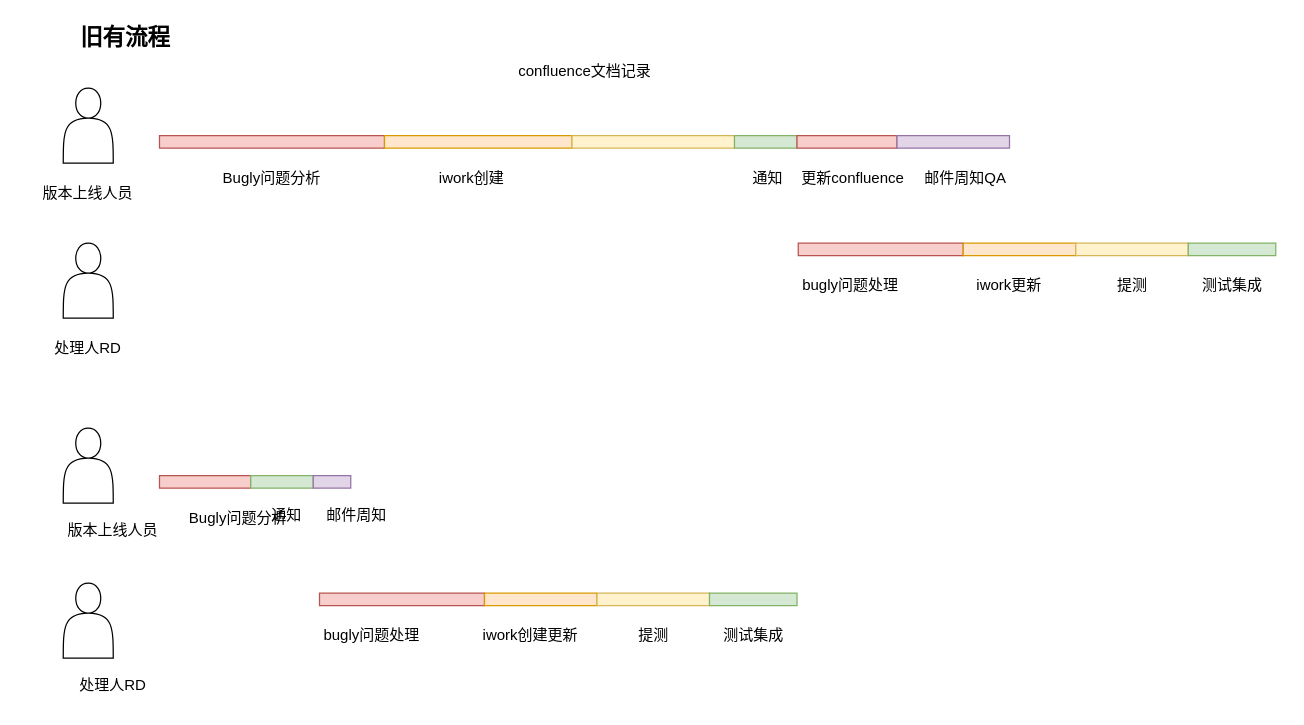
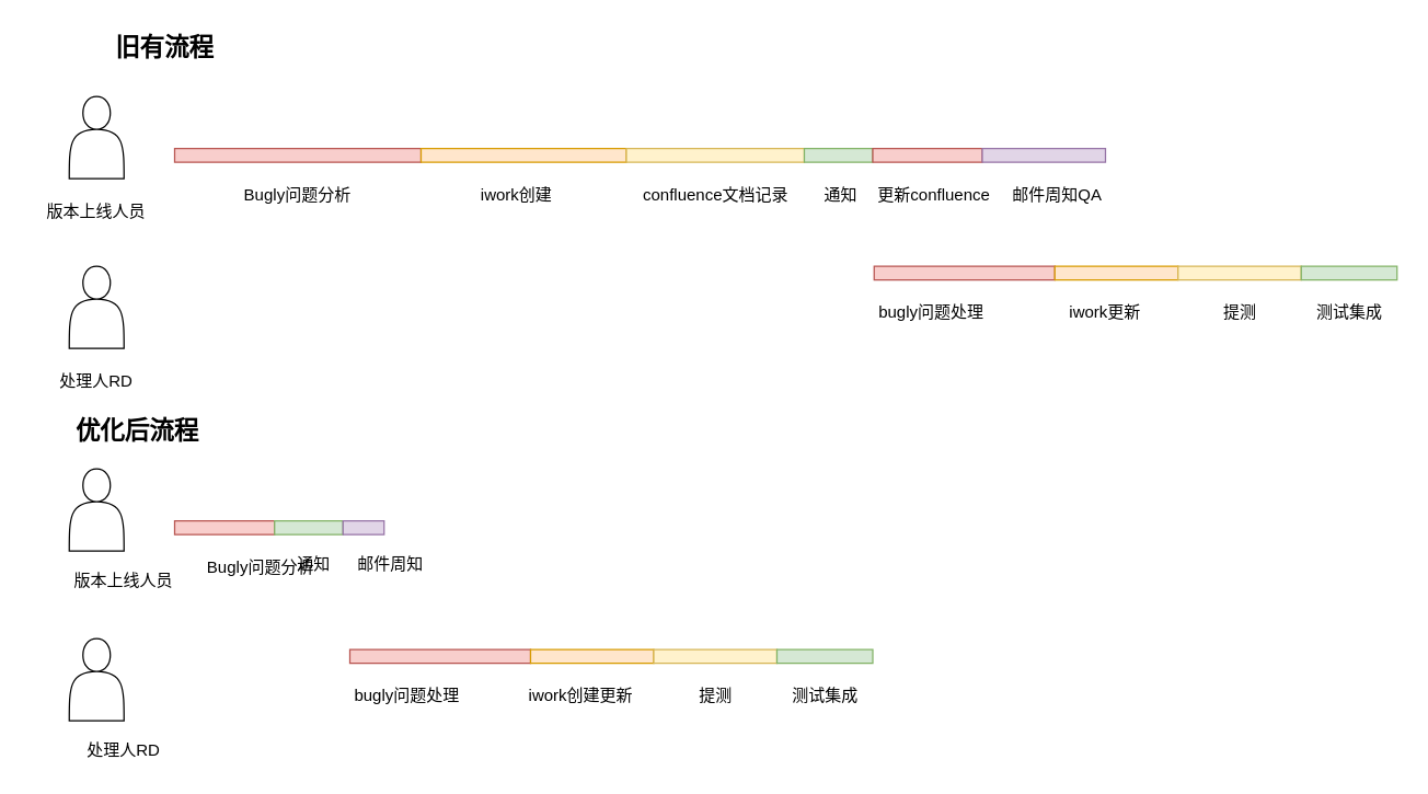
- <mxCell id="44" value="&lt;font style=&quot;font-size: 18px&quot;&gt;&lt;b&gt;旧有流程&lt;/b&gt;&lt;/font&gt;" style="text;html=1;strokeColor=none;fillColor=none;align=center;verticalAlign=middle;whiteSpace=wrap;rounded=0;" vertex="1" parent="1"><mxGeometry x="50" y="20" width="100" height="20" as="geometry" /></mxCell>
+ <mxCell id="44" value="&lt;font style=&quot;font-size: 18px&quot;&gt;&lt;b&gt;旧有流程&lt;/b&gt;&lt;/font&gt;" style="text;html=1;strokeColor=none;fillColor=none;align=center;verticalAlign=middle;whiteSpace=wrap;rounded=0;" vertex="1" parent="1"><mxGeometry x="70" y="25" width="100" height="20" as="geometry" /></mxCell>
- <mxCell id="7" value="confluence文档记录" style="text;html=1;strokeColor=none;fillColor=none;align=center;verticalAlign=middle;whiteSpace=wrap;rounded=0;" vertex="1" parent="1"><mxGeometry x="409.5" y="47" width="115" height="20" as="geometry" /></mxCell>
+ <mxCell id="7" value="confluence文档记录" style="text;html=1;strokeColor=none;fillColor=none;align=center;verticalAlign=middle;whiteSpace=wrap;rounded=0;" vertex="1" parent="1"><mxGeometry x="464.5" y="132" width="115" height="20" as="geometry" /></mxCell>
+ <mxCell id="45" value="&lt;span style=&quot;font-size: 18px&quot;&gt;&lt;b&gt;优化后流程&lt;/b&gt;&lt;/span&gt;" style="text;html=1;strokeColor=none;fillColor=none;align=center;verticalAlign=middle;whiteSpace=wrap;rounded=0;" vertex="1" parent="1"><mxGeometry x="50" y="305" width="100" height="20" as="geometry" /></mxCell>
